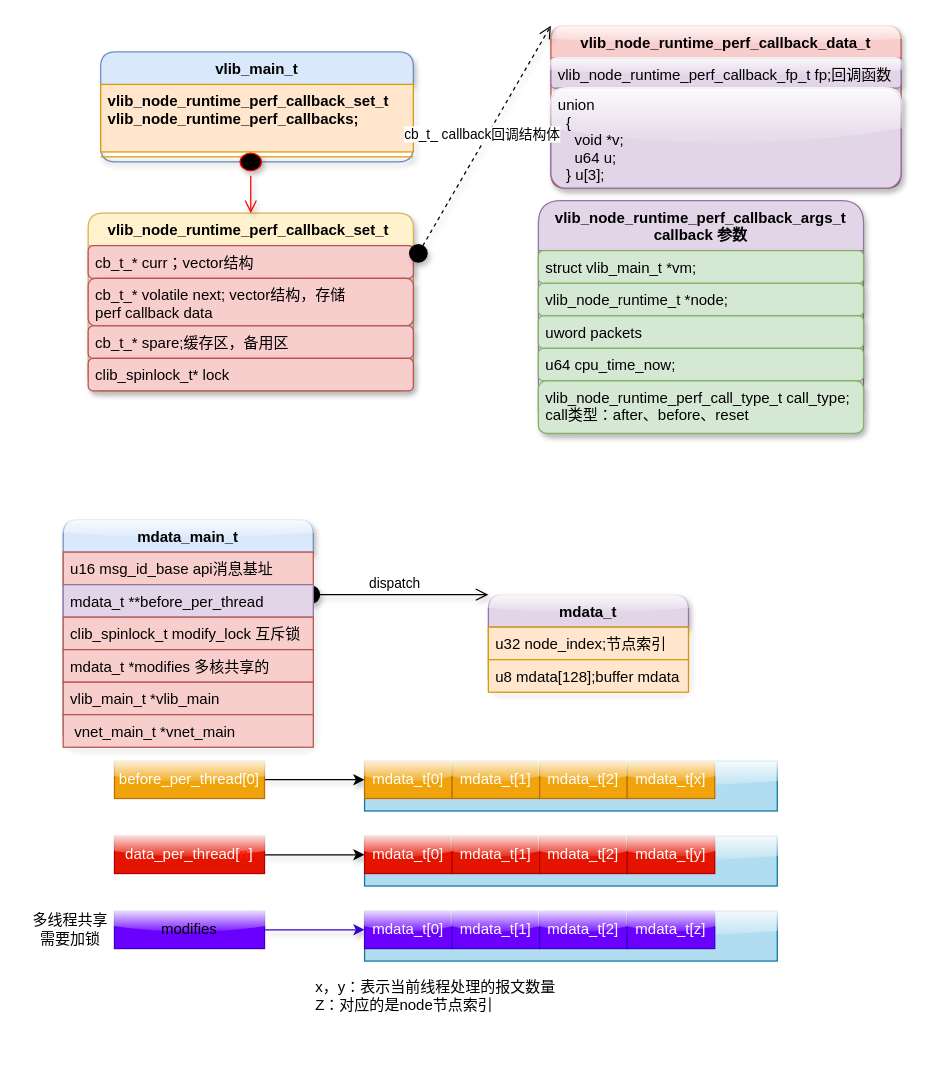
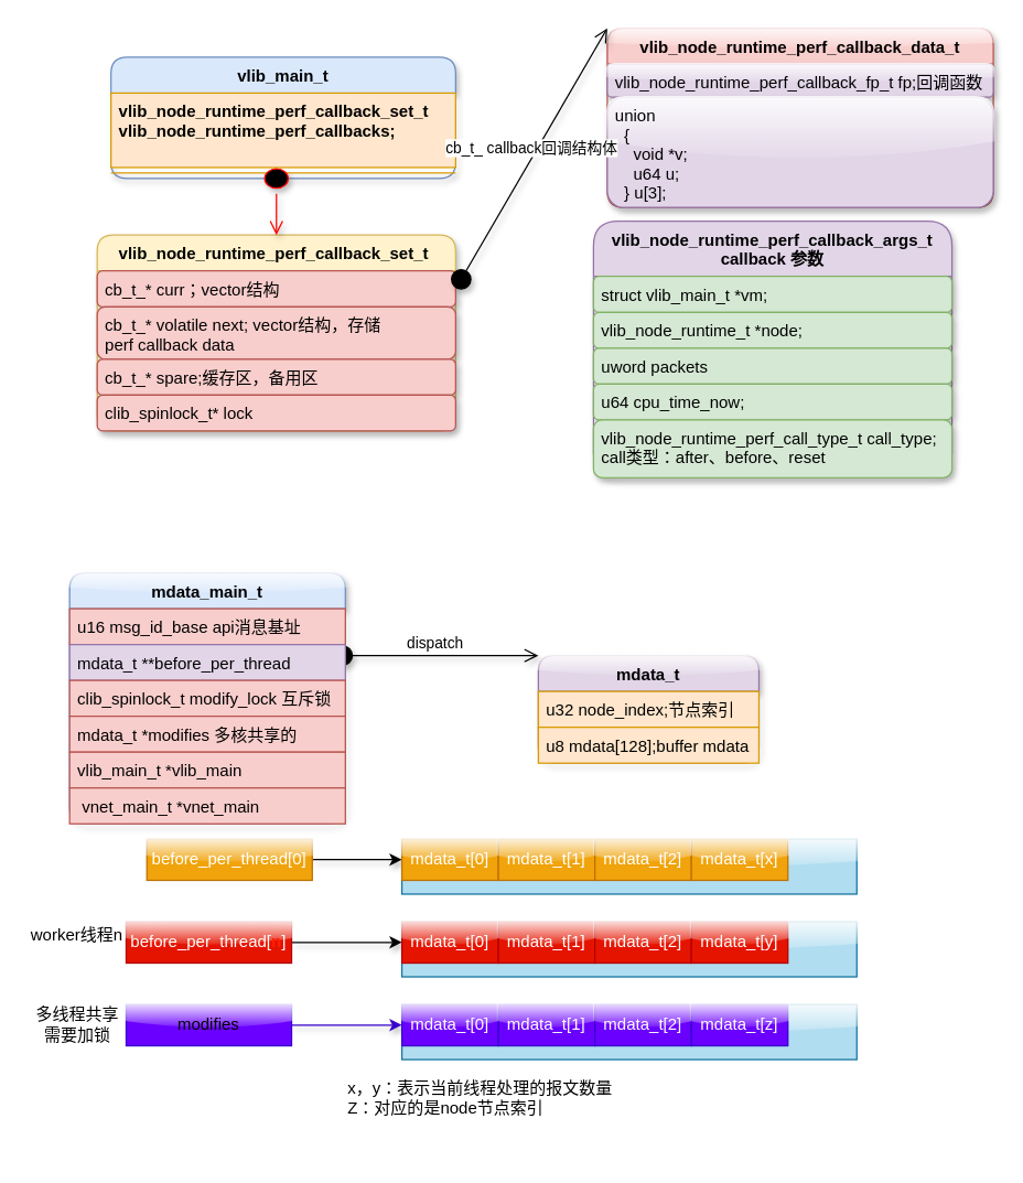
- <mxCell id="14" value="cb_t_ callback回调结构体" style="html=1;verticalAlign=bottom;startArrow=circle;startFill=1;endArrow=open;startSize=6;endSize=8;exitX=1;exitY=0.5;exitDx=0;exitDy=0;entryX=0;entryY=0;entryDx=0;entryDy=0;shadow=1;curved=1;dashed=1;" edge="1" parent="1" source="7" target="11"><mxGeometry x="-0.002" width="80" relative="1" as="geometry"><mxPoint x="340" y="200" as="sourcePoint" /><mxPoint x="420" y="200" as="targetPoint" /><mxPoint y="1" as="offset" /></mxGeometry></mxCell>
+ <mxCell id="14" value="cb_t_ callback回调结构体" style="html=1;verticalAlign=bottom;startArrow=circle;startFill=1;endArrow=open;startSize=6;endSize=8;exitX=1;exitY=0.5;exitDx=0;exitDy=0;entryX=0;entryY=0;entryDx=0;entryDy=0;shadow=1;curved=1;" edge="1" parent="1" source="7" target="11"><mxGeometry x="-0.002" width="80" relative="1" as="geometry"><mxPoint x="340" y="200" as="sourcePoint" /><mxPoint x="420" y="200" as="targetPoint" /><mxPoint y="1" as="offset" /></mxGeometry></mxCell>
- <mxCell id="35" value="&lt;span style=&quot;text-align: left&quot;&gt;before_per_thread[0]&lt;/span&gt;" style="rounded=0;whiteSpace=wrap;html=1;shadow=0;glass=1;strokeColor=#BD7000;fillColor=#f0a30a;fontColor=#ffffff;" vertex="1" parent="1"><mxGeometry x="91" y="608" width="120" height="30" as="geometry" /></mxCell>
+ <mxCell id="35" value="&lt;span style=&quot;text-align: left&quot;&gt;before_per_thread[0]&lt;/span&gt;" style="rounded=0;whiteSpace=wrap;html=1;shadow=0;glass=1;strokeColor=#BD7000;fillColor=#f0a30a;fontColor=#ffffff;" vertex="1" parent="1"><mxGeometry x="106" y="608" width="120" height="30" as="geometry" /></mxCell>
+ <mxCell id="47" value="worker线程n" style="text;html=1;strokeColor=none;fillColor=none;align=center;verticalAlign=middle;whiteSpace=wrap;rounded=0;shadow=0;glass=1;" vertex="1" parent="1"><mxGeometry x="20" y="668" width="71" height="20" as="geometry" /></mxCell>
- <mxCell id="42" value="&lt;span style=&quot;text-align: left&quot;&gt;data_per_thread[&lt;font color=&quot;#ff1e05&quot;&gt;&lt;b&gt;n&lt;/b&gt;&lt;/font&gt;]&lt;/span&gt;" style="rounded=0;whiteSpace=wrap;html=1;shadow=0;glass=1;strokeColor=#B20000;fillColor=#e51400;fontColor=#ffffff;" vertex="1" parent="1"><mxGeometry x="91" y="668" width="120" height="30" as="geometry" /></mxCell>
+ <mxCell id="42" value="&lt;span style=&quot;text-align: left&quot;&gt;before_per_thread[&lt;font color=&quot;#ff1e05&quot;&gt;&lt;b&gt;n&lt;/b&gt;&lt;/font&gt;]&lt;/span&gt;" style="rounded=0;whiteSpace=wrap;html=1;shadow=0;glass=1;strokeColor=#B20000;fillColor=#e51400;fontColor=#ffffff;" vertex="1" parent="1"><mxGeometry x="91" y="668" width="120" height="30" as="geometry" /></mxCell>
